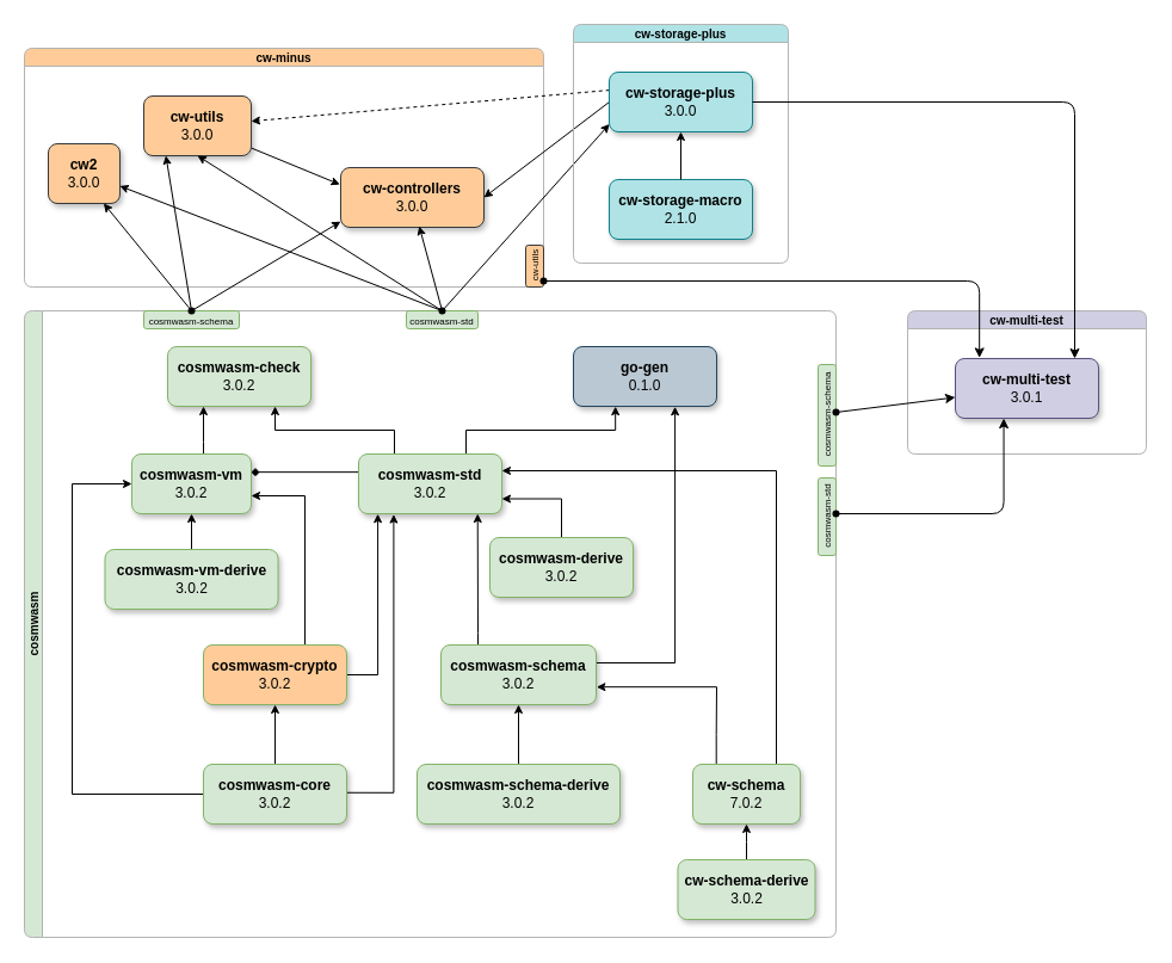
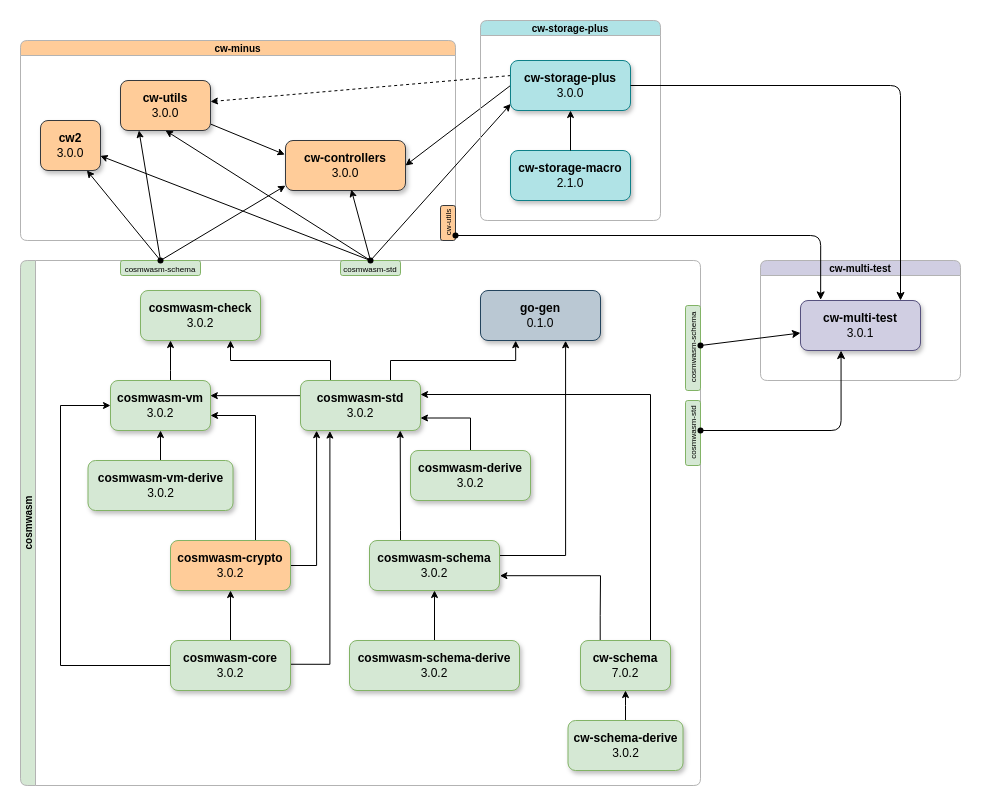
- <mxCell id="39" style="edgeStyle=orthogonalEdgeStyle;rounded=0;orthogonalLoop=1;jettySize=auto;html=1;entryX=0.998;entryY=0.303;entryDx=0;entryDy=0;entryPerimeter=0;strokeColor=default;align=center;verticalAlign=middle;fontFamily=Helvetica;fontSize=11;fontColor=default;labelBackgroundColor=default;startSize=5;endArrow=diamond;endFill=1;endSize=5;curved=0;" parent="24" source="41" target="46" edge="1"><mxGeometry relative="1" as="geometry"><Array as="points"><mxPoint x="190" y="135" /></Array></mxGeometry></mxCell>
+ <mxCell id="39" style="edgeStyle=orthogonalEdgeStyle;rounded=0;orthogonalLoop=1;jettySize=auto;html=1;entryX=0.998;entryY=0.303;entryDx=0;entryDy=0;entryPerimeter=0;strokeColor=default;align=center;verticalAlign=middle;fontFamily=Helvetica;fontSize=11;fontColor=default;labelBackgroundColor=default;startSize=5;endArrow=classic;endFill=1;endSize=5;curved=0;" parent="24" source="41" target="46" edge="1"><mxGeometry relative="1" as="geometry"><Array as="points"><mxPoint x="190" y="135" /></Array></mxGeometry></mxCell>
